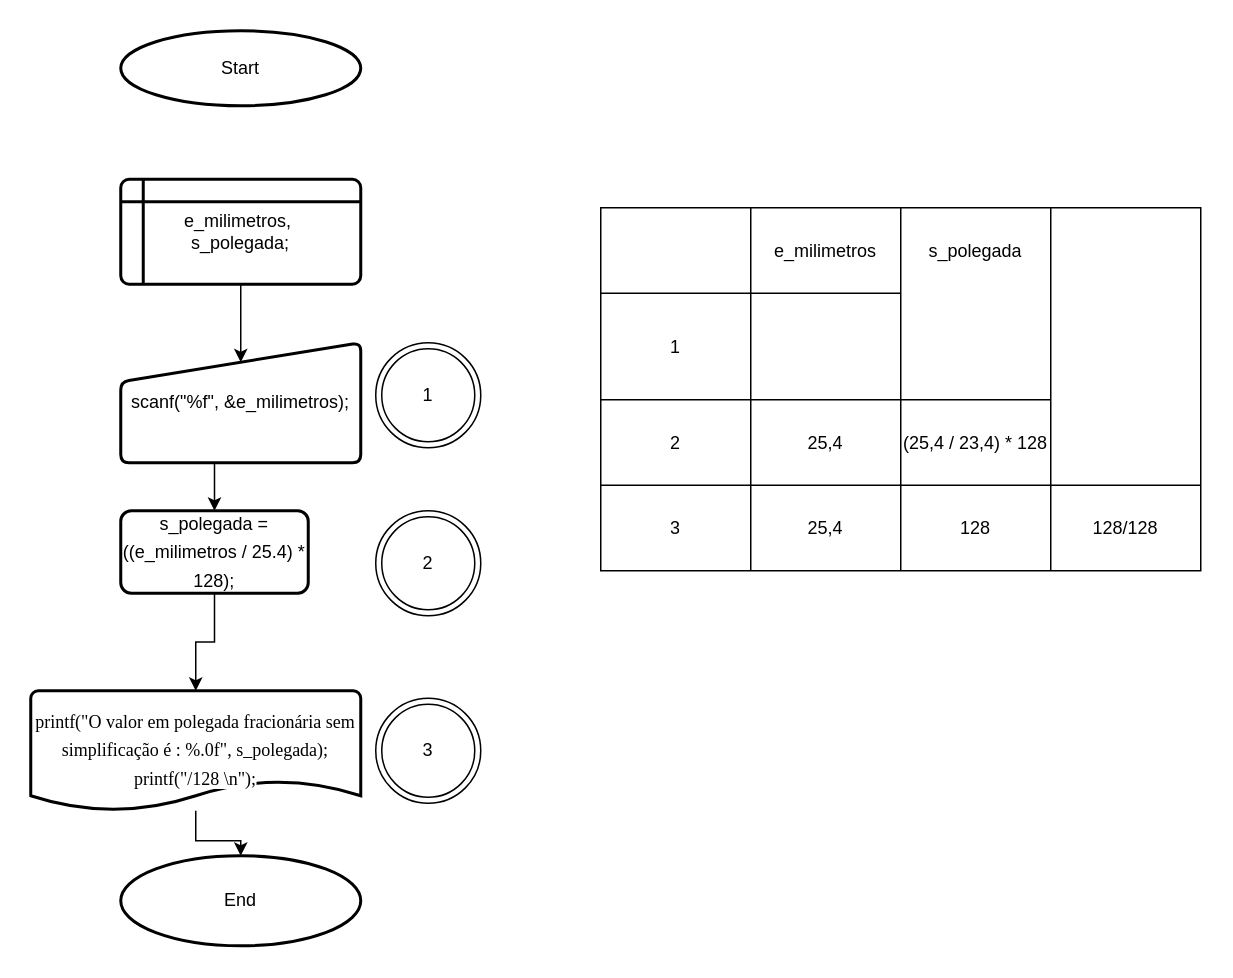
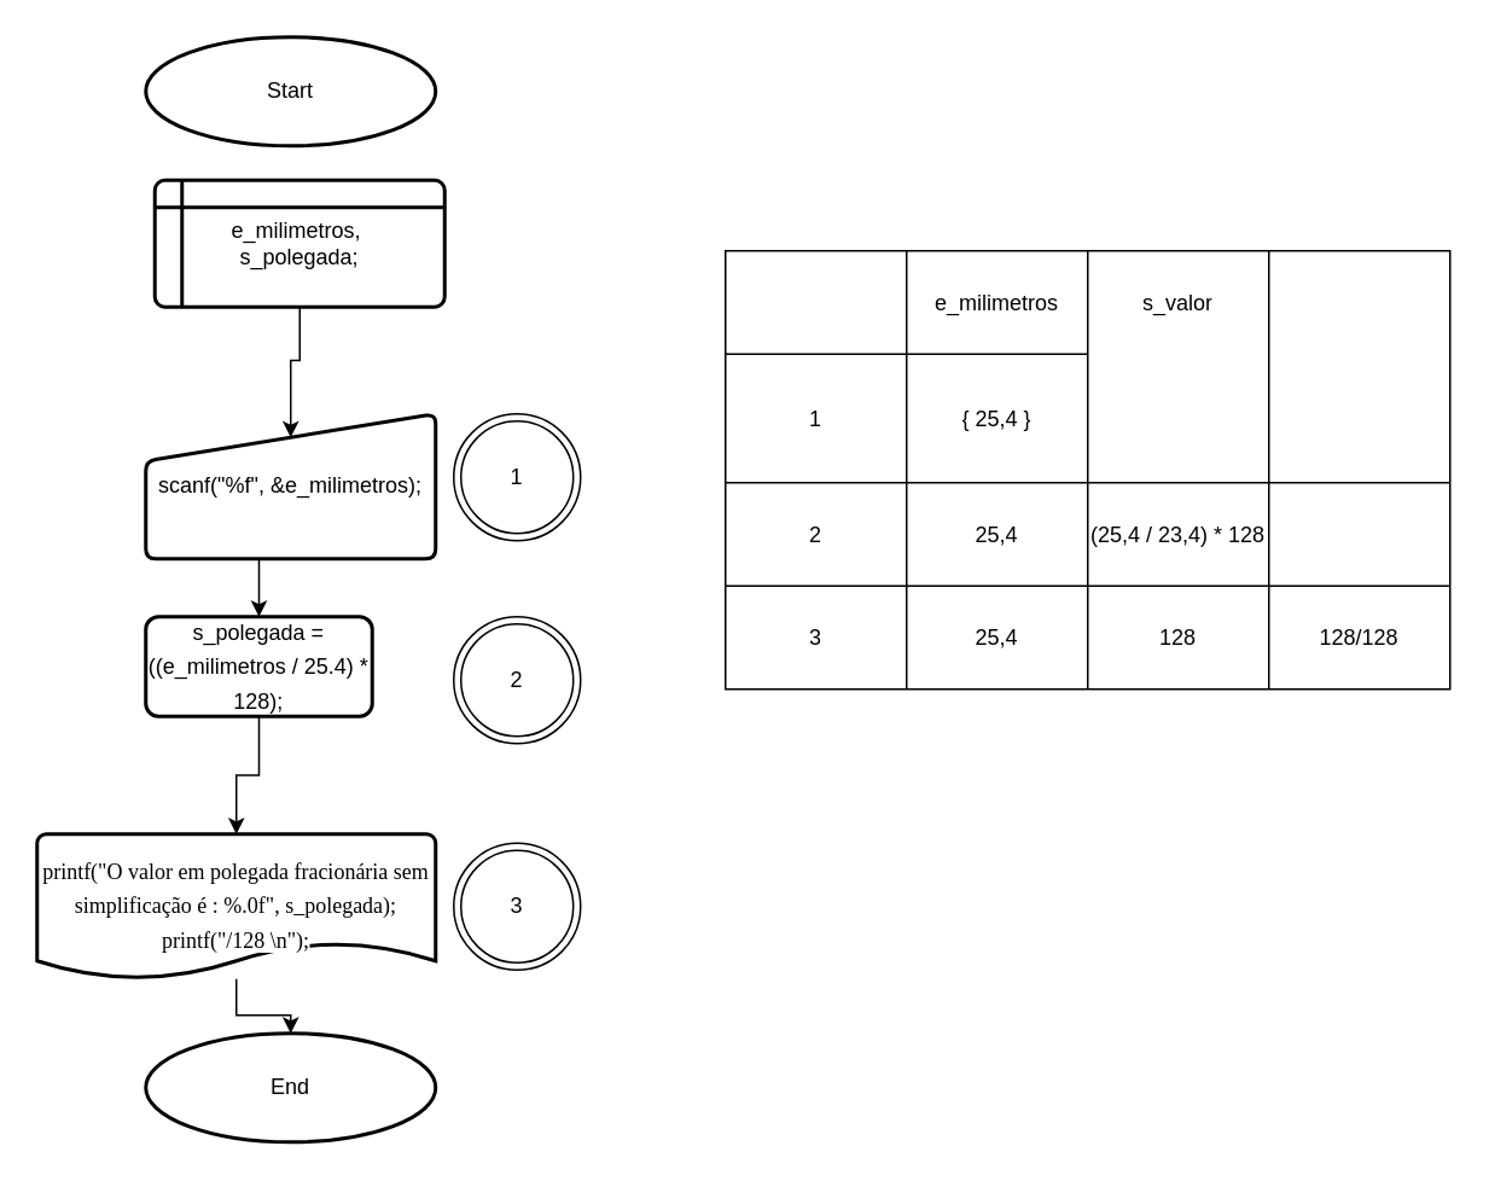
- <mxCell id="6" value="Start" style="strokeWidth=2;html=1;shape=mxgraph.flowchart.start_1;whiteSpace=wrap;" parent="1" vertex="1"><mxGeometry x="80" y="20" width="160" height="50" as="geometry" /></mxCell>
+ <mxCell id="6" value="Start" style="strokeWidth=2;html=1;shape=mxgraph.flowchart.start_1;whiteSpace=wrap;" parent="1" vertex="1"><mxGeometry x="80" y="20" width="160" height="60" as="geometry" /></mxCell>
- <mxCell id="5" value="e_milimetros,&amp;nbsp;&lt;br&gt;s_polegada;" style="shape=internalStorage;whiteSpace=wrap;html=1;dx=15;dy=15;rounded=1;arcSize=8;strokeWidth=2;" parent="1" vertex="1"><mxGeometry x="80" y="119" width="160" height="70" as="geometry" /></mxCell>
+ <mxCell id="5" value="e_milimetros,&amp;nbsp;&lt;br&gt;s_polegada;" style="shape=internalStorage;whiteSpace=wrap;html=1;dx=15;dy=15;rounded=1;arcSize=8;strokeWidth=2;" parent="1" vertex="1"><mxGeometry x="85" y="99" width="160" height="70" as="geometry" /></mxCell>
- <mxCell id="15" value="s_polegada" style="shape=partialRectangle;html=1;whiteSpace=wrap;connectable=0;overflow=hidden;fillColor=none;top=0;left=0;bottom=0;right=0;" parent="13" vertex="1"><mxGeometry x="200" width="100" height="57" as="geometry" /></mxCell>
+ <mxCell id="15" value="s_valor" style="shape=partialRectangle;html=1;whiteSpace=wrap;connectable=0;overflow=hidden;fillColor=none;top=0;left=0;bottom=0;right=0;" parent="13" vertex="1"><mxGeometry x="200" width="100" height="57" as="geometry" /></mxCell>
+ <mxCell id="18" value="{ 25,4 }" style="shape=partialRectangle;html=1;whiteSpace=wrap;connectable=0;overflow=hidden;fillColor=none;top=0;left=0;bottom=0;right=0;" parent="16" vertex="1"><mxGeometry x="100" width="100" height="71" as="geometry" /></mxCell>
